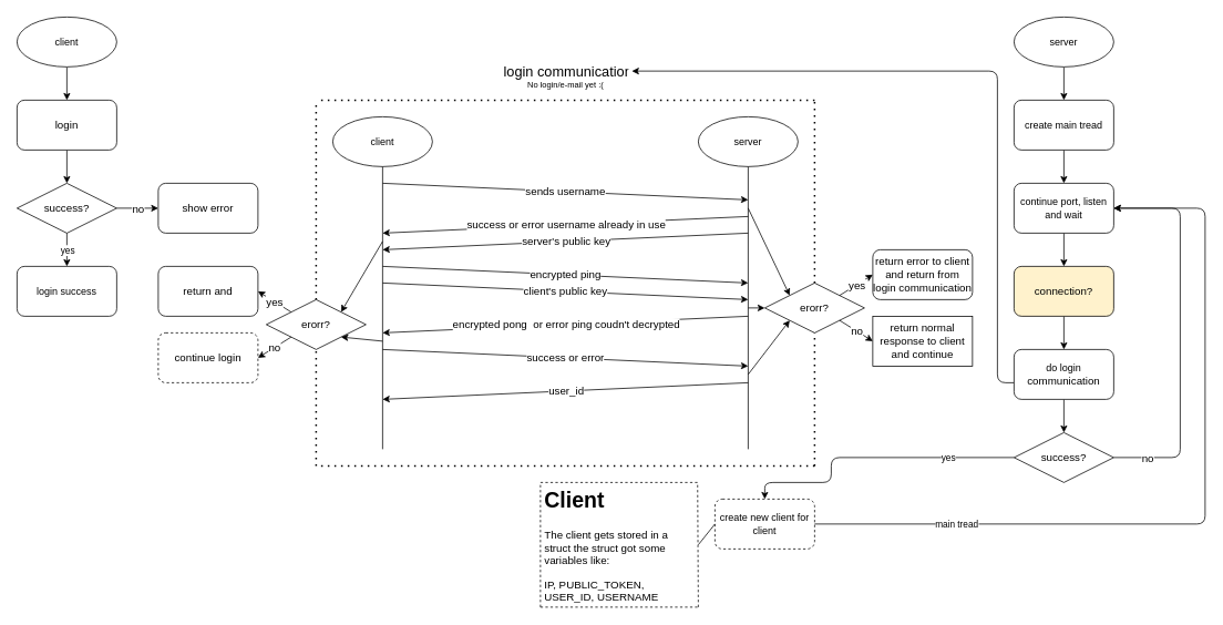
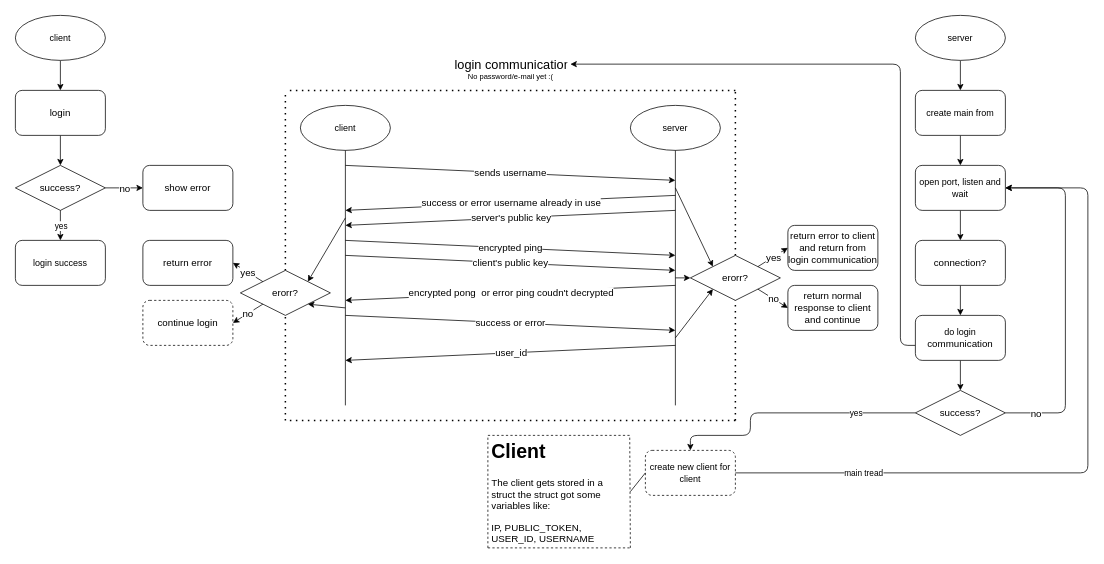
- <mxCell id="82" value="&lt;font style=&quot;font-size: 10px&quot;&gt;No login/e-mail yet :(&lt;/font&gt;" style="text;html=1;align=center;verticalAlign=middle;resizable=0;points=[];autosize=1;strokeColor=none;fillColor=none;fontSize=13;" vertex="1" parent="1"><mxGeometry x="615" y="90" width="130" height="20" as="geometry" /></mxCell>
+ <mxCell id="82" value="&lt;font style=&quot;font-size: 10px&quot;&gt;No password/e-mail yet :(&lt;/font&gt;" style="text;html=1;align=center;verticalAlign=middle;resizable=0;points=[];autosize=1;strokeColor=none;fillColor=none;fontSize=13;" vertex="1" parent="1"><mxGeometry x="615" y="90" width="130" height="20" as="geometry" /></mxCell>
- <mxCell id="10" value="create main tread" style="rounded=1;whiteSpace=wrap;html=1;" parent="1" vertex="1"><mxGeometry x="1220" y="120" width="120" height="60" as="geometry" /></mxCell>
+ <mxCell id="10" value="create main from" style="rounded=1;whiteSpace=wrap;html=1;" parent="1" vertex="1"><mxGeometry x="1220" y="120" width="120" height="60" as="geometry" /></mxCell>
- <mxCell id="9" value="continue port, listen and wait" style="rounded=1;whiteSpace=wrap;html=1;" parent="1" vertex="1"><mxGeometry x="1220" y="220" width="120" height="60" as="geometry" /></mxCell>
+ <mxCell id="9" value="open port, listen and wait" style="rounded=1;whiteSpace=wrap;html=1;" parent="1" vertex="1"><mxGeometry x="1220" y="220" width="120" height="60" as="geometry" /></mxCell>
- <mxCell id="42" value="return and" style="rounded=1;whiteSpace=wrap;html=1;fontSize=13;" parent="1" vertex="1"><mxGeometry x="190" y="320" width="120" height="60" as="geometry" /></mxCell>
+ <mxCell id="42" value="return error" style="rounded=1;whiteSpace=wrap;html=1;fontSize=13;" parent="1" vertex="1"><mxGeometry x="190" y="320" width="120" height="60" as="geometry" /></mxCell>
- <mxCell id="31" value="connection?" style="rounded=1;whiteSpace=wrap;html=1;fontSize=13;fillColor=#fff2cc;" parent="1" vertex="1"><mxGeometry x="1220" y="320" width="120" height="60" as="geometry" /></mxCell>
+ <mxCell id="31" value="connection?" style="rounded=1;whiteSpace=wrap;html=1;fontSize=13;" parent="1" vertex="1"><mxGeometry x="1220" y="320" width="120" height="60" as="geometry" /></mxCell>
- <mxCell id="54" value="return normal response to client and continue" style="whiteSpace=wrap;html=1;fontSize=13;rounded=0;" parent="1" vertex="1"><mxGeometry x="1050" y="380" width="120" height="60" as="geometry" /></mxCell>
+ <mxCell id="54" value="return normal response to client and continue" style="rounded=1;whiteSpace=wrap;html=1;fontSize=13;" parent="1" vertex="1"><mxGeometry x="1050" y="380" width="120" height="60" as="geometry" /></mxCell>
